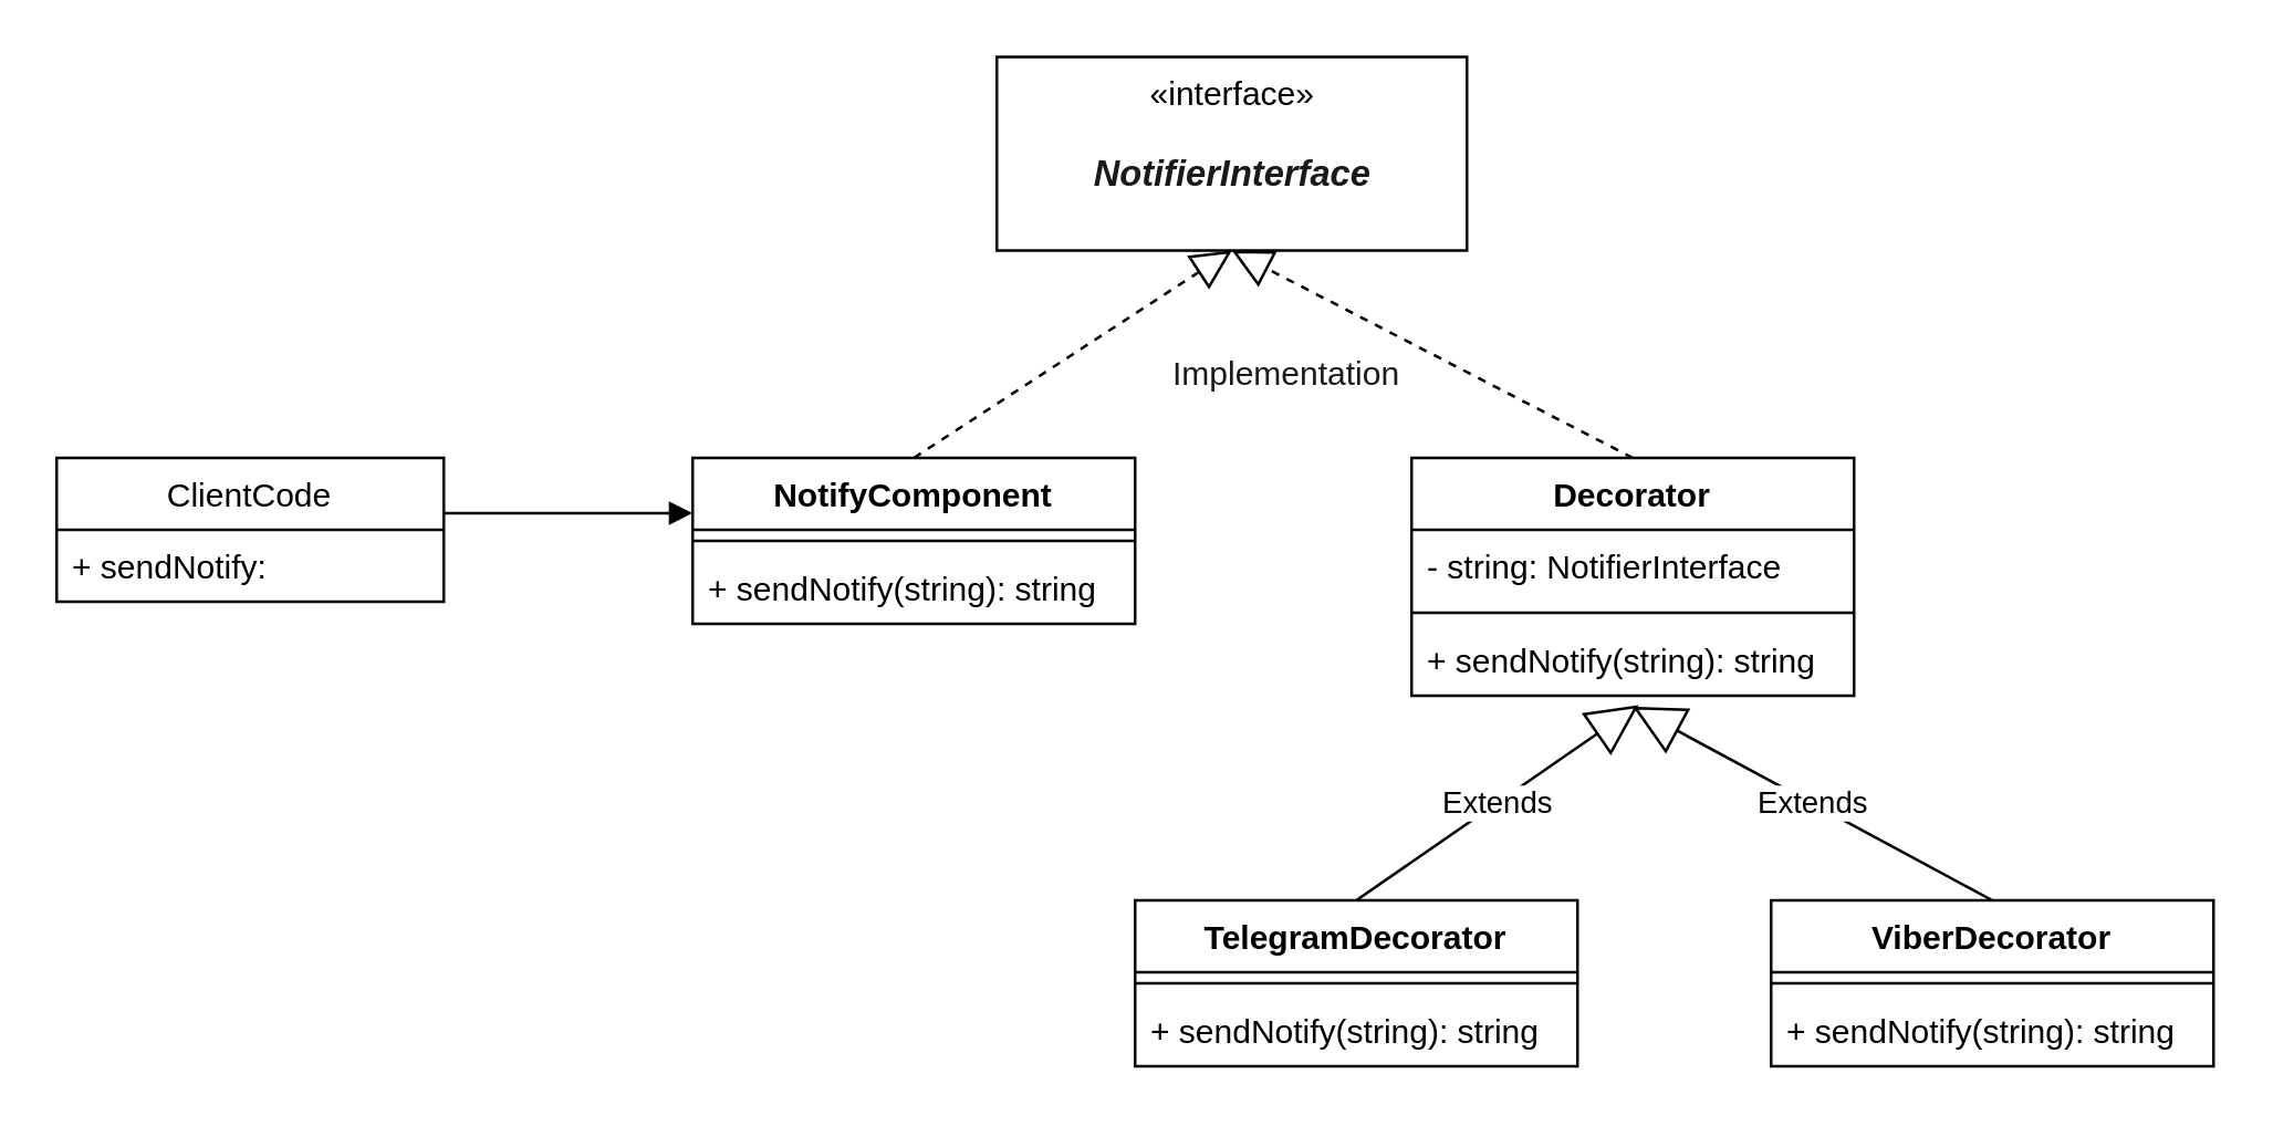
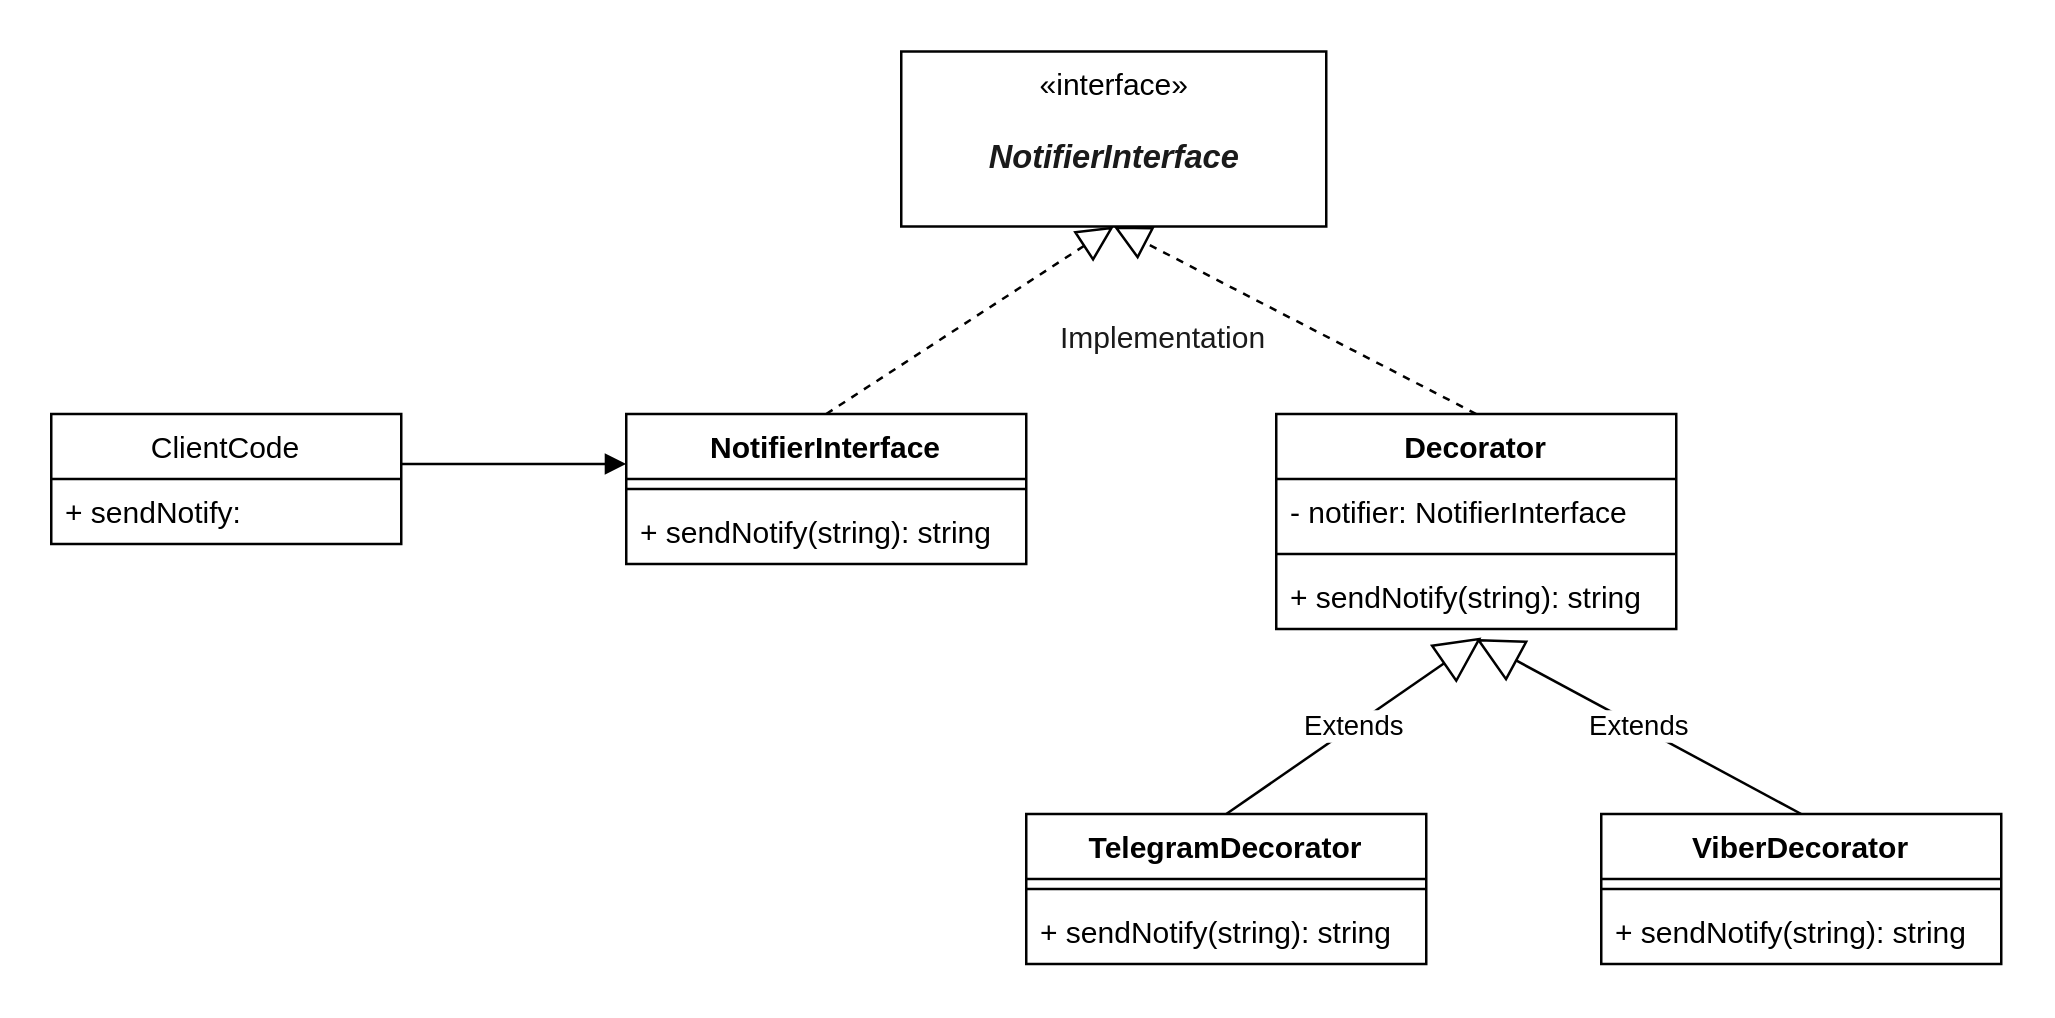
- <mxCell id="9" value="NotifyComponent" style="swimlane;fontStyle=1;align=center;verticalAlign=top;childLayout=stackLayout;horizontal=1;startSize=26;horizontalStack=0;resizeParent=1;resizeParentMax=0;resizeLast=0;collapsible=1;marginBottom=0;" vertex="1" parent="1"><mxGeometry x="250" y="165" width="160" height="60" as="geometry" /></mxCell>
+ <mxCell id="9" value="NotifierInterface" style="swimlane;fontStyle=1;align=center;verticalAlign=top;childLayout=stackLayout;horizontal=1;startSize=26;horizontalStack=0;resizeParent=1;resizeParentMax=0;resizeLast=0;collapsible=1;marginBottom=0;" vertex="1" parent="1"><mxGeometry x="250" y="165" width="160" height="60" as="geometry" /></mxCell>
- <mxCell id="6" value="- string: NotifierInterface" style="text;strokeColor=none;fillColor=none;align=left;verticalAlign=top;spacingLeft=4;spacingRight=4;overflow=hidden;rotatable=0;points=[[0,0.5],[1,0.5]];portConstraint=eastwest;" vertex="1" parent="4"><mxGeometry y="26" width="160" height="26" as="geometry" /></mxCell>
+ <mxCell id="6" value="- notifier: NotifierInterface" style="text;strokeColor=none;fillColor=none;align=left;verticalAlign=top;spacingLeft=4;spacingRight=4;overflow=hidden;rotatable=0;points=[[0,0.5],[1,0.5]];portConstraint=eastwest;" vertex="1" parent="4"><mxGeometry y="26" width="160" height="26" as="geometry" /></mxCell>
